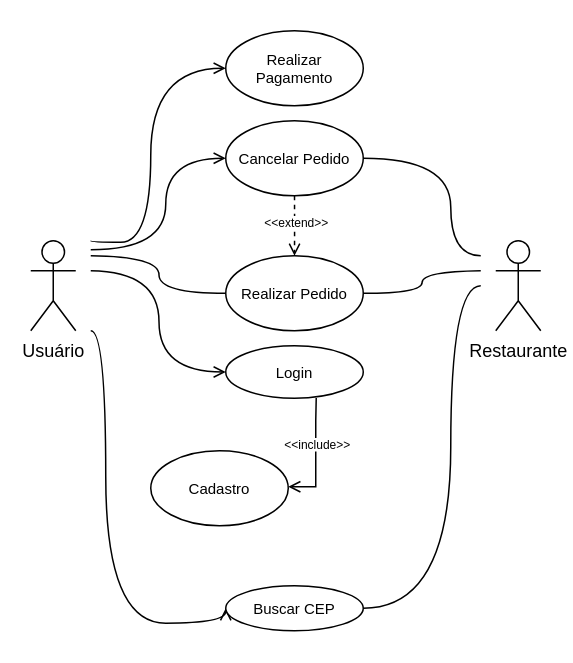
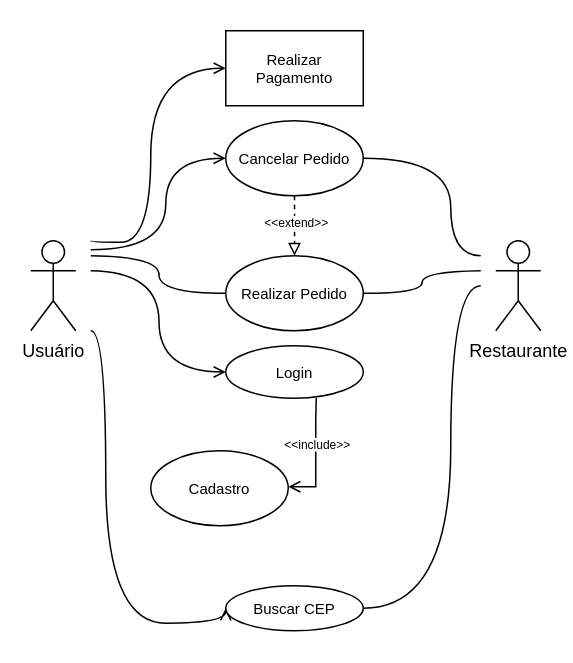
- <mxCell id="17" value="Realizar Pagamento" style="ellipse;whiteSpace=wrap;html=1;fontSize=10;" parent="1" vertex="1"><mxGeometry x="150" y="20" width="91.67" height="50" as="geometry" /></mxCell>
+ <mxCell id="17" value="Realizar Pagamento" style="whiteSpace=wrap;html=1;fontSize=10;rounded=0;" parent="1" vertex="1"><mxGeometry x="150" y="20" width="91.67" height="50" as="geometry" /></mxCell>
- <mxCell id="8" style="edgeStyle=orthogonalEdgeStyle;rounded=0;orthogonalLoop=1;jettySize=auto;html=1;entryX=0.5;entryY=0;entryDx=0;entryDy=0;endArrow=open;endFill=0;dashed=1;" parent="1" source="10" target="13" edge="1"><mxGeometry relative="1" as="geometry" /></mxCell>
+ <mxCell id="8" style="edgeStyle=orthogonalEdgeStyle;rounded=0;orthogonalLoop=1;jettySize=auto;html=1;entryX=0.5;entryY=0;entryDx=0;entryDy=0;endArrow=block;endFill=0;dashed=1;" parent="1" source="10" target="13" edge="1"><mxGeometry relative="1" as="geometry" /></mxCell>
